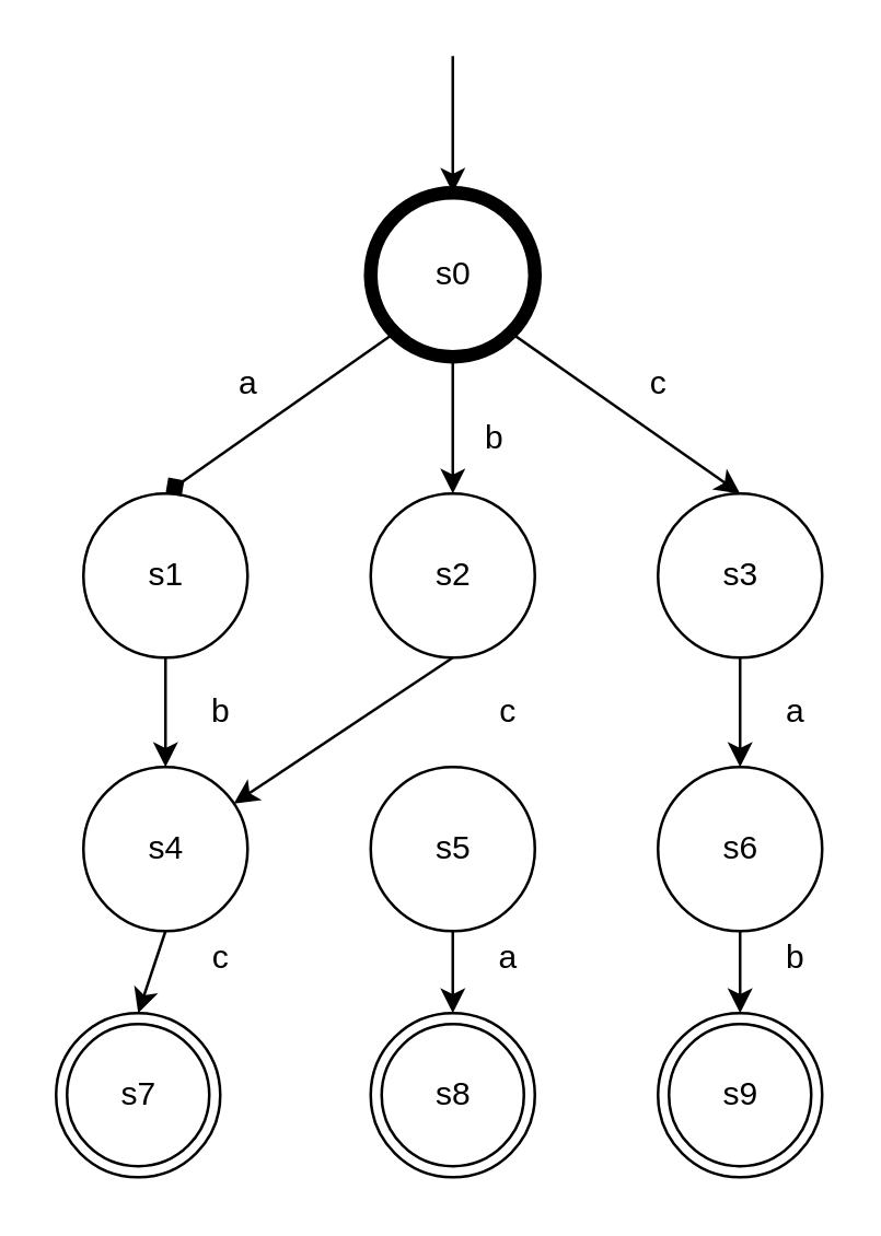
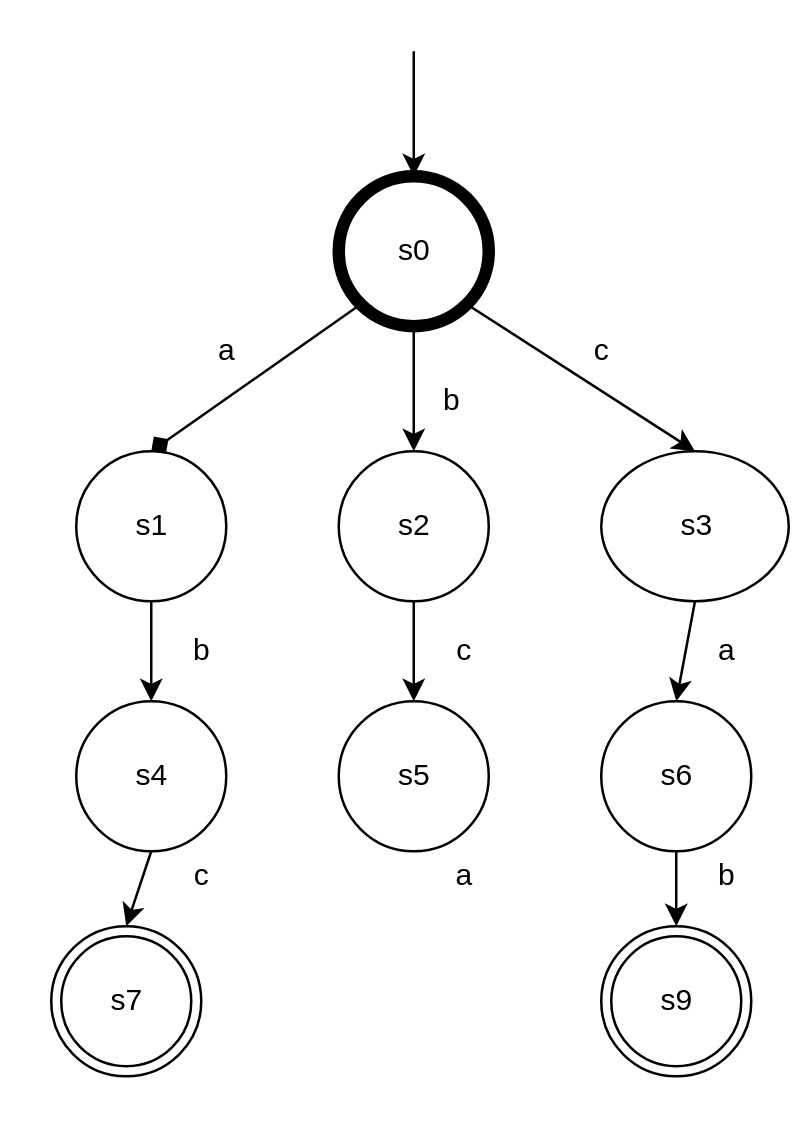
- <mxCell id="5" value="s3" style="shape=ellipse;html=1;dashed=0;whitespace=wrap;aspect=fixed;perimeter=ellipsePerimeter;" vertex="1" parent="1"><mxGeometry x="240" y="180" width="60" height="60" as="geometry" /></mxCell>
+ <mxCell id="5" value="s3" style="shape=ellipse;html=1;dashed=0;whitespace=wrap;aspect=fixed;perimeter=ellipsePerimeter;" vertex="1" parent="1"><mxGeometry x="240" y="180" width="75" height="60" as="geometry" /></mxCell>
- <mxCell id="13" value="" style="endArrow=classic;html=1;exitX=0.5;exitY=1;exitDx=0;exitDy=0;" edge="1" parent="1" source="6" target="7"><mxGeometry width="50" height="50" relative="1" as="geometry"><mxPoint x="-70" y="270" as="sourcePoint" /><mxPoint x="-20" y="220" as="targetPoint" /></mxGeometry></mxCell>
+ <mxCell id="13" value="" style="endArrow=classic;html=1;entryX=0.5;entryY=0;entryDx=0;entryDy=0;exitX=0.5;exitY=1;exitDx=0;exitDy=0;" edge="1" parent="1" source="6" target="3"><mxGeometry width="50" height="50" relative="1" as="geometry"><mxPoint x="-70" y="270" as="sourcePoint" /><mxPoint x="-20" y="220" as="targetPoint" /></mxGeometry></mxCell>
- <mxCell id="19" value="" style="endArrow=classic;html=1;entryX=0.5;entryY=0;entryDx=0;entryDy=0;exitX=0.5;exitY=1;exitDx=0;exitDy=0;" edge="1" parent="1" source="3" target="10"><mxGeometry width="50" height="50" relative="1" as="geometry"><mxPoint x="-70" y="490" as="sourcePoint" /><mxPoint x="-20" y="440" as="targetPoint" /></mxGeometry></mxCell>
- <mxCell id="10" value="s8" style="ellipse;shape=doubleEllipse;html=1;dashed=0;whitespace=wrap;aspect=fixed;" vertex="1" parent="1"><mxGeometry x="135" y="370" width="60" height="60" as="geometry" /></mxCell>
